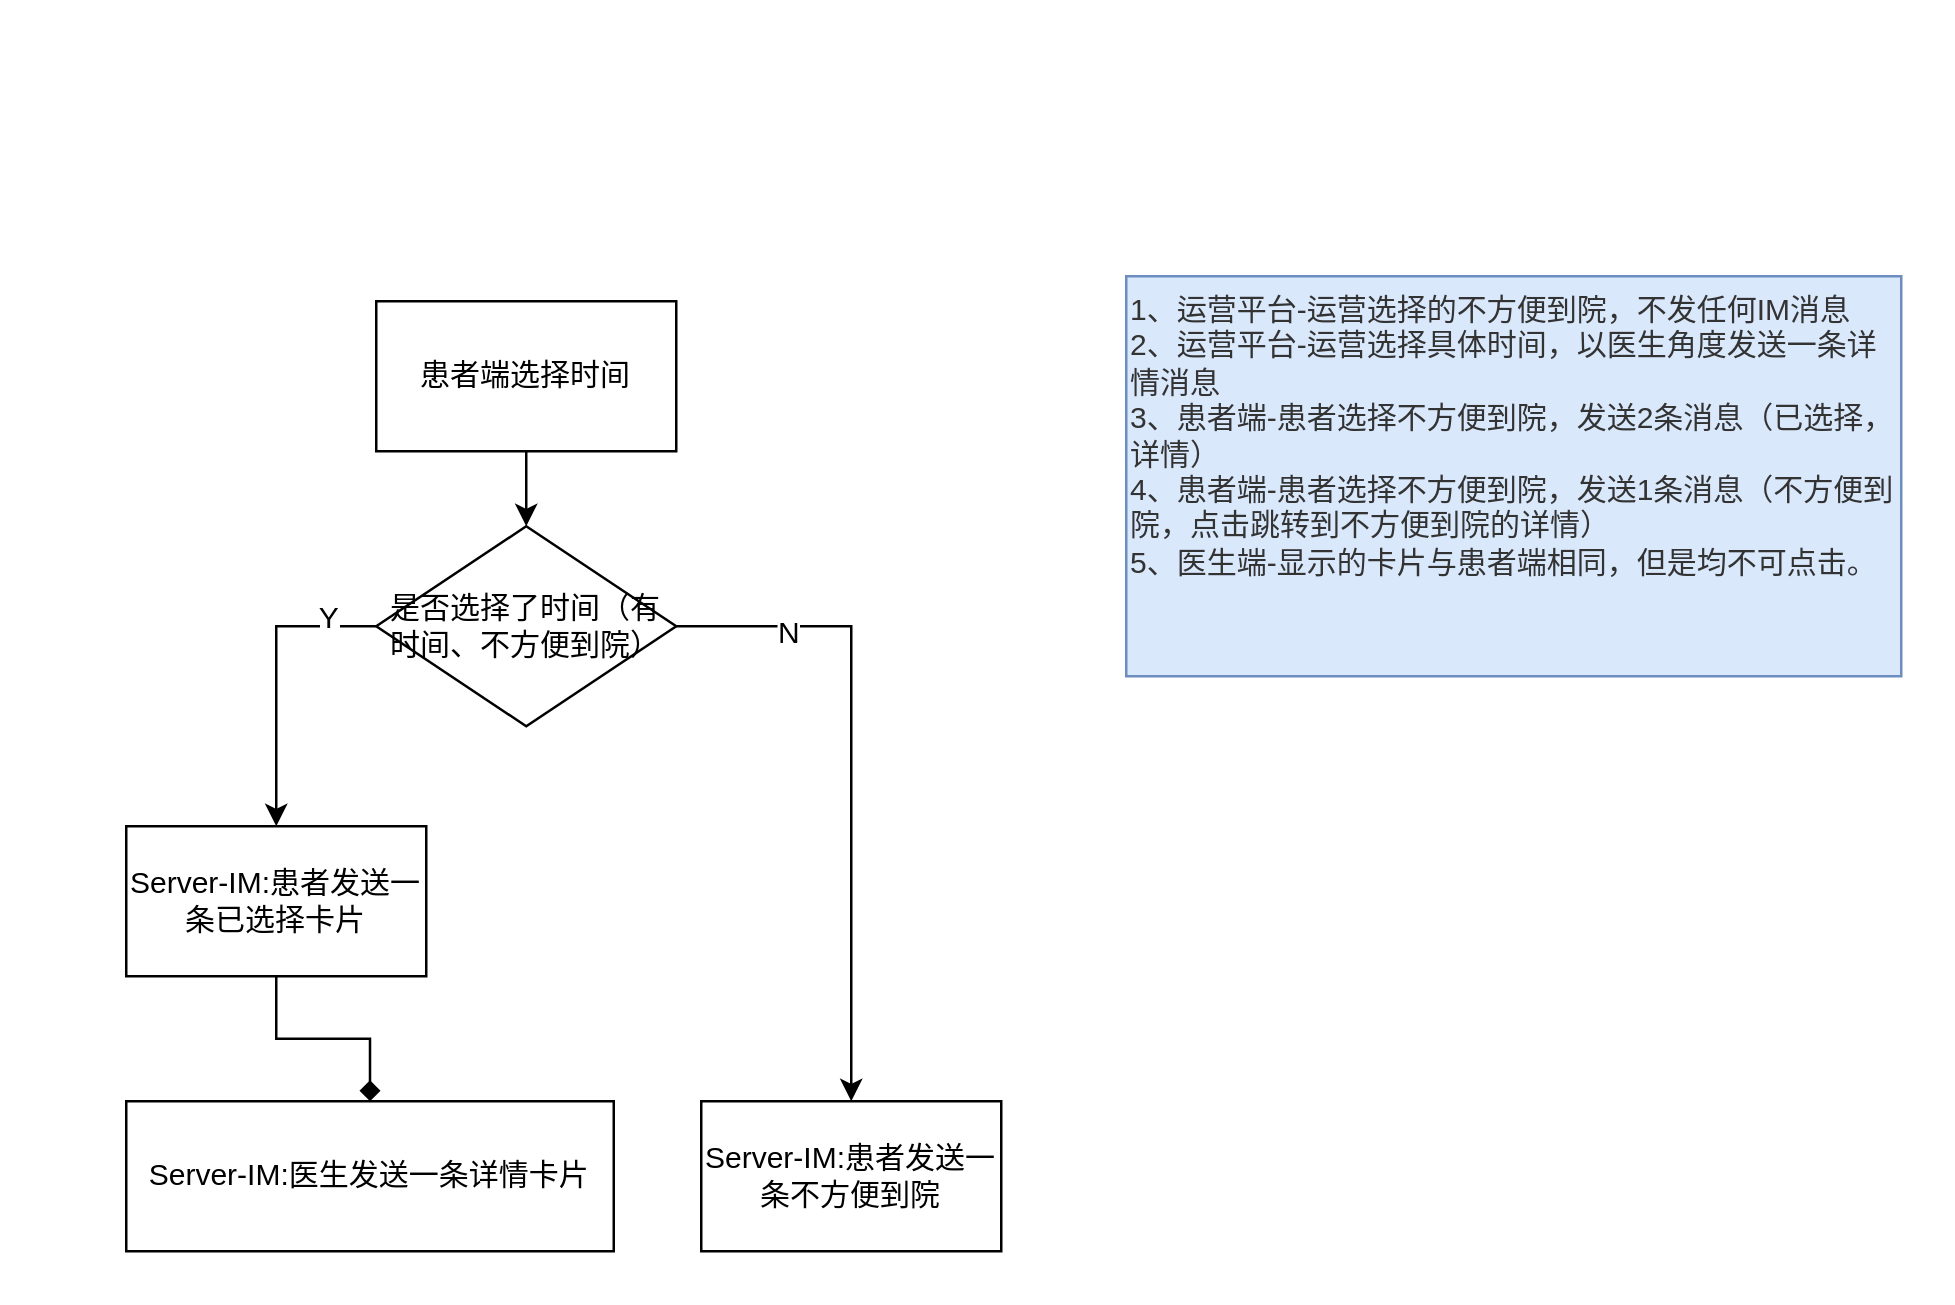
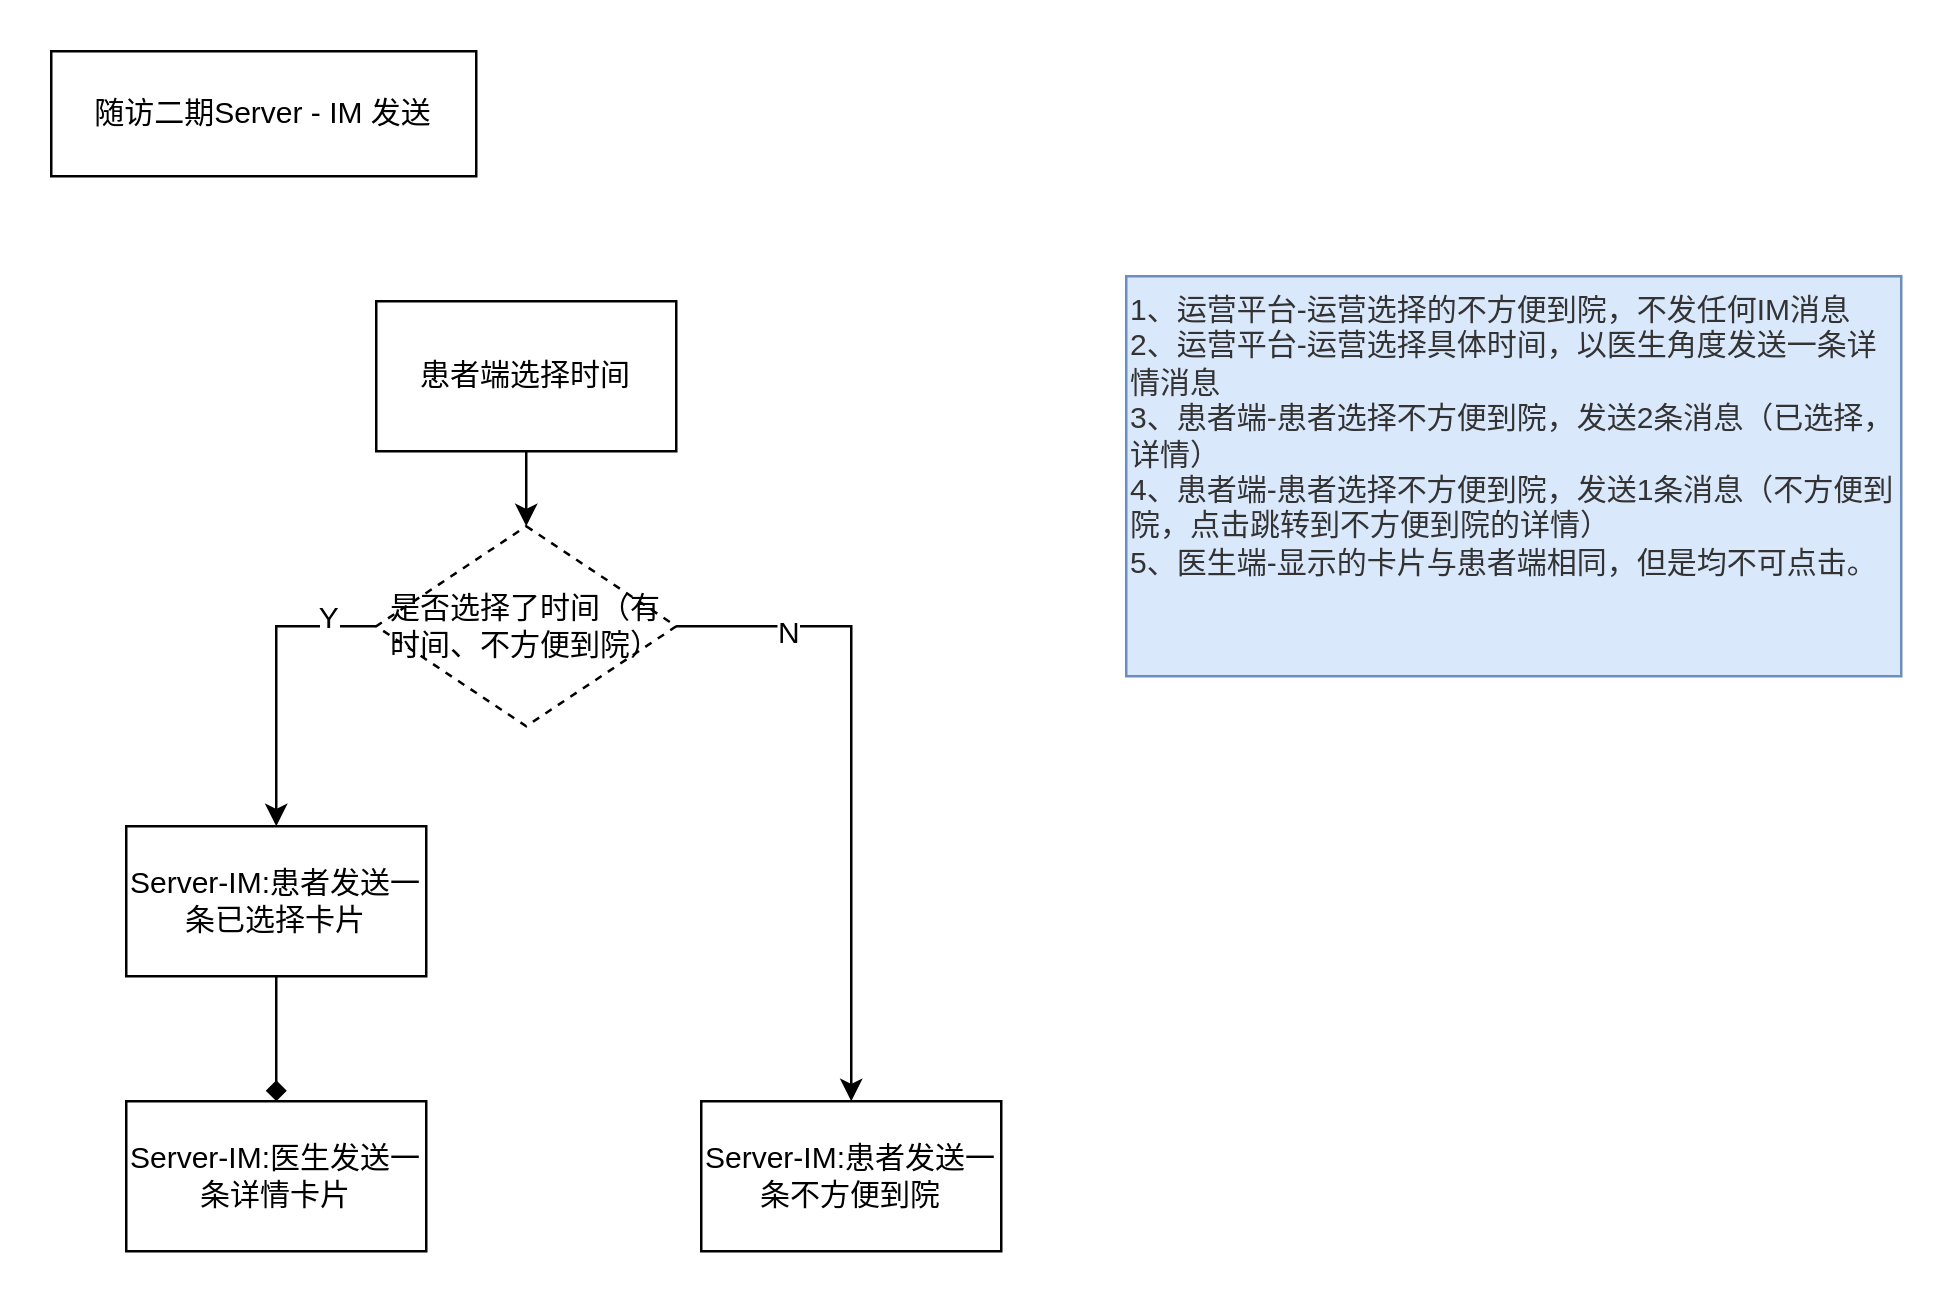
+ <mxCell id="2" value="随访二期Server - IM 发送" style="rounded=0;whiteSpace=wrap;html=1;" vertex="1" parent="1"><mxGeometry x="20" y="20" width="170" height="50" as="geometry" /></mxCell>
- <mxCell id="9" value="是否选择了时间（有时间、不方便到院）" style="rhombus;whiteSpace=wrap;html=1;" vertex="1" parent="1"><mxGeometry x="150" y="210" width="120" height="80" as="geometry" /></mxCell>
+ <mxCell id="9" value="是否选择了时间（有时间、不方便到院）" style="rhombus;whiteSpace=wrap;html=1;dashed=1;" vertex="1" parent="1"><mxGeometry x="150" y="210" width="120" height="80" as="geometry" /></mxCell>
- <mxCell id="13" value="Server-IM:医生发送一条详情卡片" style="rounded=0;whiteSpace=wrap;html=1;" vertex="1" parent="1"><mxGeometry x="50" y="440" width="195" height="60" as="geometry" /></mxCell>
+ <mxCell id="13" value="Server-IM:医生发送一条详情卡片" style="rounded=0;whiteSpace=wrap;html=1;" vertex="1" parent="1"><mxGeometry x="50" y="440" width="120" height="60" as="geometry" /></mxCell>
